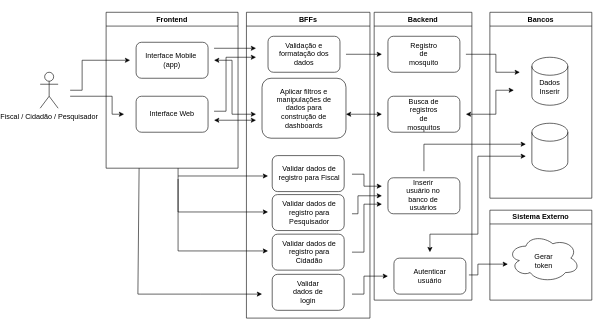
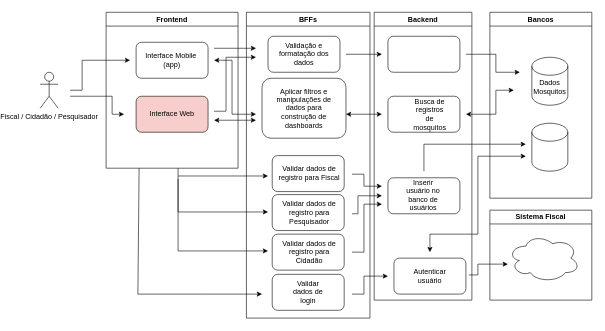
- <mxCell id="10" value="Registro de mosquito" style="text;html=1;align=center;verticalAlign=middle;whiteSpace=wrap;rounded=0;" parent="1" vertex="1"><mxGeometry x="630" y="75" width="60" height="30" as="geometry" /></mxCell>
- <mxCell id="21" value="Dados&lt;div&gt;Inserir&lt;/div&gt;" style="text;html=1;align=center;verticalAlign=middle;whiteSpace=wrap;rounded=0;" parent="1" vertex="1"><mxGeometry x="840" y="130" width="60" height="30" as="geometry" /></mxCell>
+ <mxCell id="21" value="Dados&lt;div&gt;Mosquitos&lt;/div&gt;" style="text;html=1;align=center;verticalAlign=middle;whiteSpace=wrap;rounded=0;" parent="1" vertex="1"><mxGeometry x="840" y="130" width="60" height="30" as="geometry" /></mxCell>
- <mxCell id="4" value="Interface Web" style="rounded=1;whiteSpace=wrap;html=1;" parent="1" vertex="1"><mxGeometry x="180" y="160" width="120" height="60" as="geometry" /></mxCell>
+ <mxCell id="4" value="Interface Web" style="rounded=1;whiteSpace=wrap;html=1;fillColor=#f8cecc;" parent="1" vertex="1"><mxGeometry x="180" y="160" width="120" height="60" as="geometry" /></mxCell>
- <mxCell id="12" value="&lt;div&gt;Busca de registros de mosquitos&lt;/div&gt;" style="text;html=1;align=center;verticalAlign=middle;whiteSpace=wrap;rounded=0;" parent="1" vertex="1"><mxGeometry x="630" y="175" width="60" height="30" as="geometry" /></mxCell>
+ <mxCell id="12" value="&lt;div&gt;Busca de registros de mosquitos&lt;/div&gt;" style="text;html=1;align=center;verticalAlign=middle;whiteSpace=wrap;rounded=0;" parent="1" vertex="1"><mxGeometry x="640" y="175" width="60" height="30" as="geometry" /></mxCell>
- <mxCell id="50" value="Sistema Externo" style="swimlane;whiteSpace=wrap;html=1;" parent="1" vertex="1"><mxGeometry x="770" y="350" width="170" height="150" as="geometry" /></mxCell>
+ <mxCell id="50" value="Sistema Fiscal" style="swimlane;whiteSpace=wrap;html=1;" parent="1" vertex="1"><mxGeometry x="770" y="350" width="170" height="150" as="geometry" /></mxCell>
- <mxCell id="28" value="Gerar token" style="text;html=1;align=center;verticalAlign=middle;whiteSpace=wrap;rounded=0;" parent="1" vertex="1"><mxGeometry x="830" y="420" width="60" height="30" as="geometry" /></mxCell>
